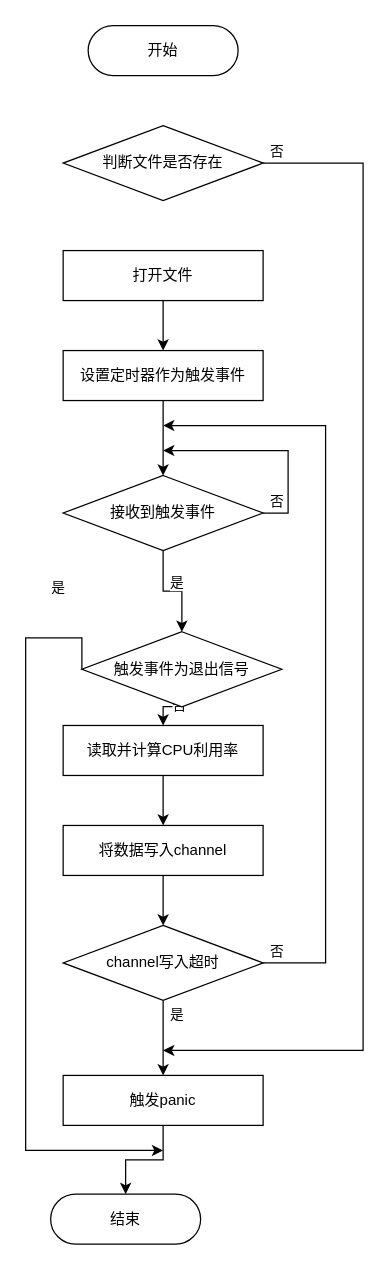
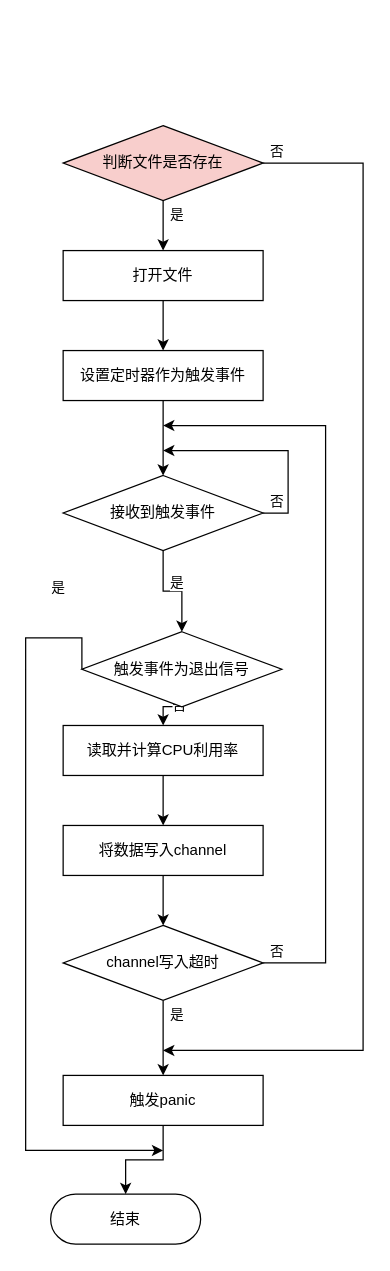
- <mxCell id="2" value="开始" style="rounded=1;whiteSpace=wrap;html=1;arcSize=50;" vertex="1" parent="1"><mxGeometry x="70" y="20" width="120" height="40" as="geometry" /></mxCell>
- <mxCell id="7" value="判断文件是否存在" style="rhombus;whiteSpace=wrap;html=1;" vertex="1" parent="1"><mxGeometry x="50" y="100" width="160" height="60" as="geometry" /></mxCell>
+ <mxCell id="7" value="判断文件是否存在" style="rhombus;whiteSpace=wrap;html=1;fillColor=#f8cecc;" vertex="1" parent="1"><mxGeometry x="50" y="100" width="160" height="60" as="geometry" /></mxCell>
+ <mxCell id="3" style="edgeStyle=orthogonalEdgeStyle;rounded=0;orthogonalLoop=1;jettySize=auto;html=1;exitX=0.5;exitY=1;exitDx=0;exitDy=0;entryX=0.5;entryY=0;entryDx=0;entryDy=0;" edge="1" parent="1" source="7" target="9"><mxGeometry relative="1" as="geometry"><mxPoint x="-230" y="220" as="targetPoint" /></mxGeometry></mxCell>
+ <mxCell id="4" value="是" style="edgeLabel;html=1;align=center;verticalAlign=middle;resizable=0;points=[];" vertex="1" connectable="0" parent="3"><mxGeometry x="0.248" y="1" relative="1" as="geometry"><mxPoint x="9" y="-15" as="offset" /></mxGeometry></mxCell>
